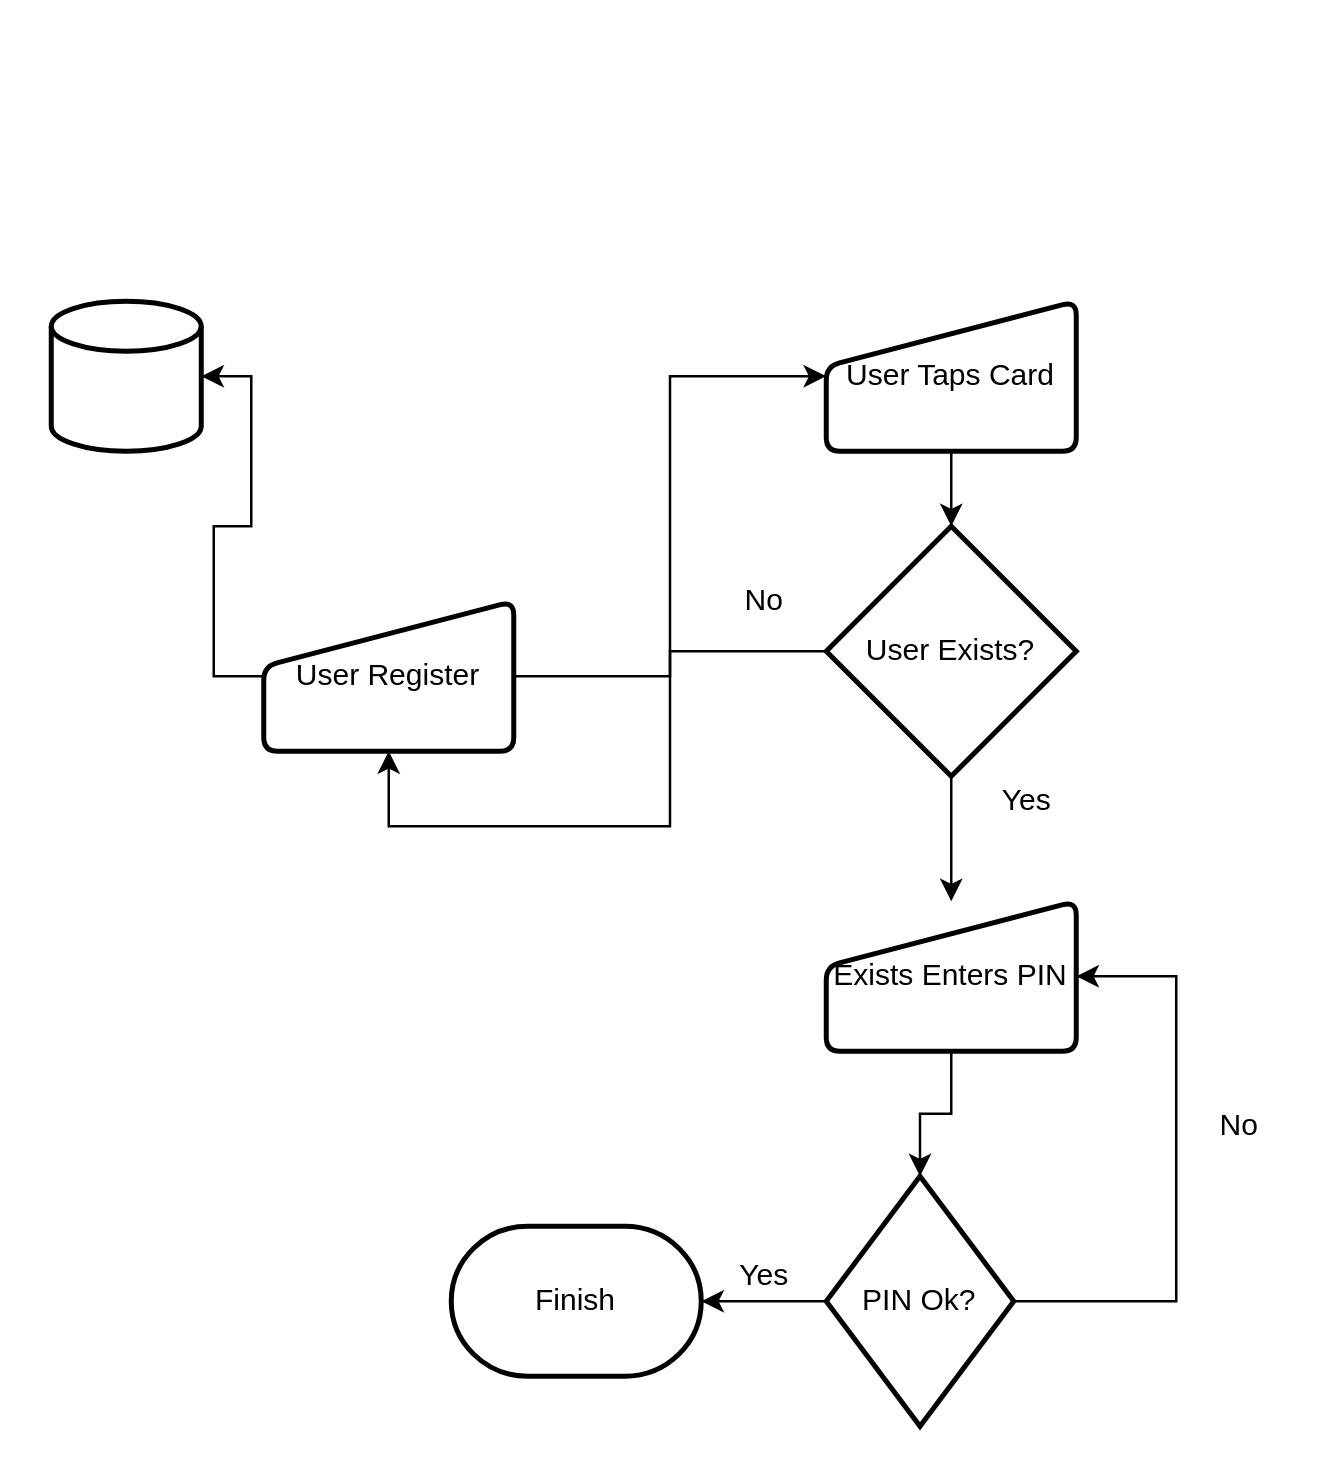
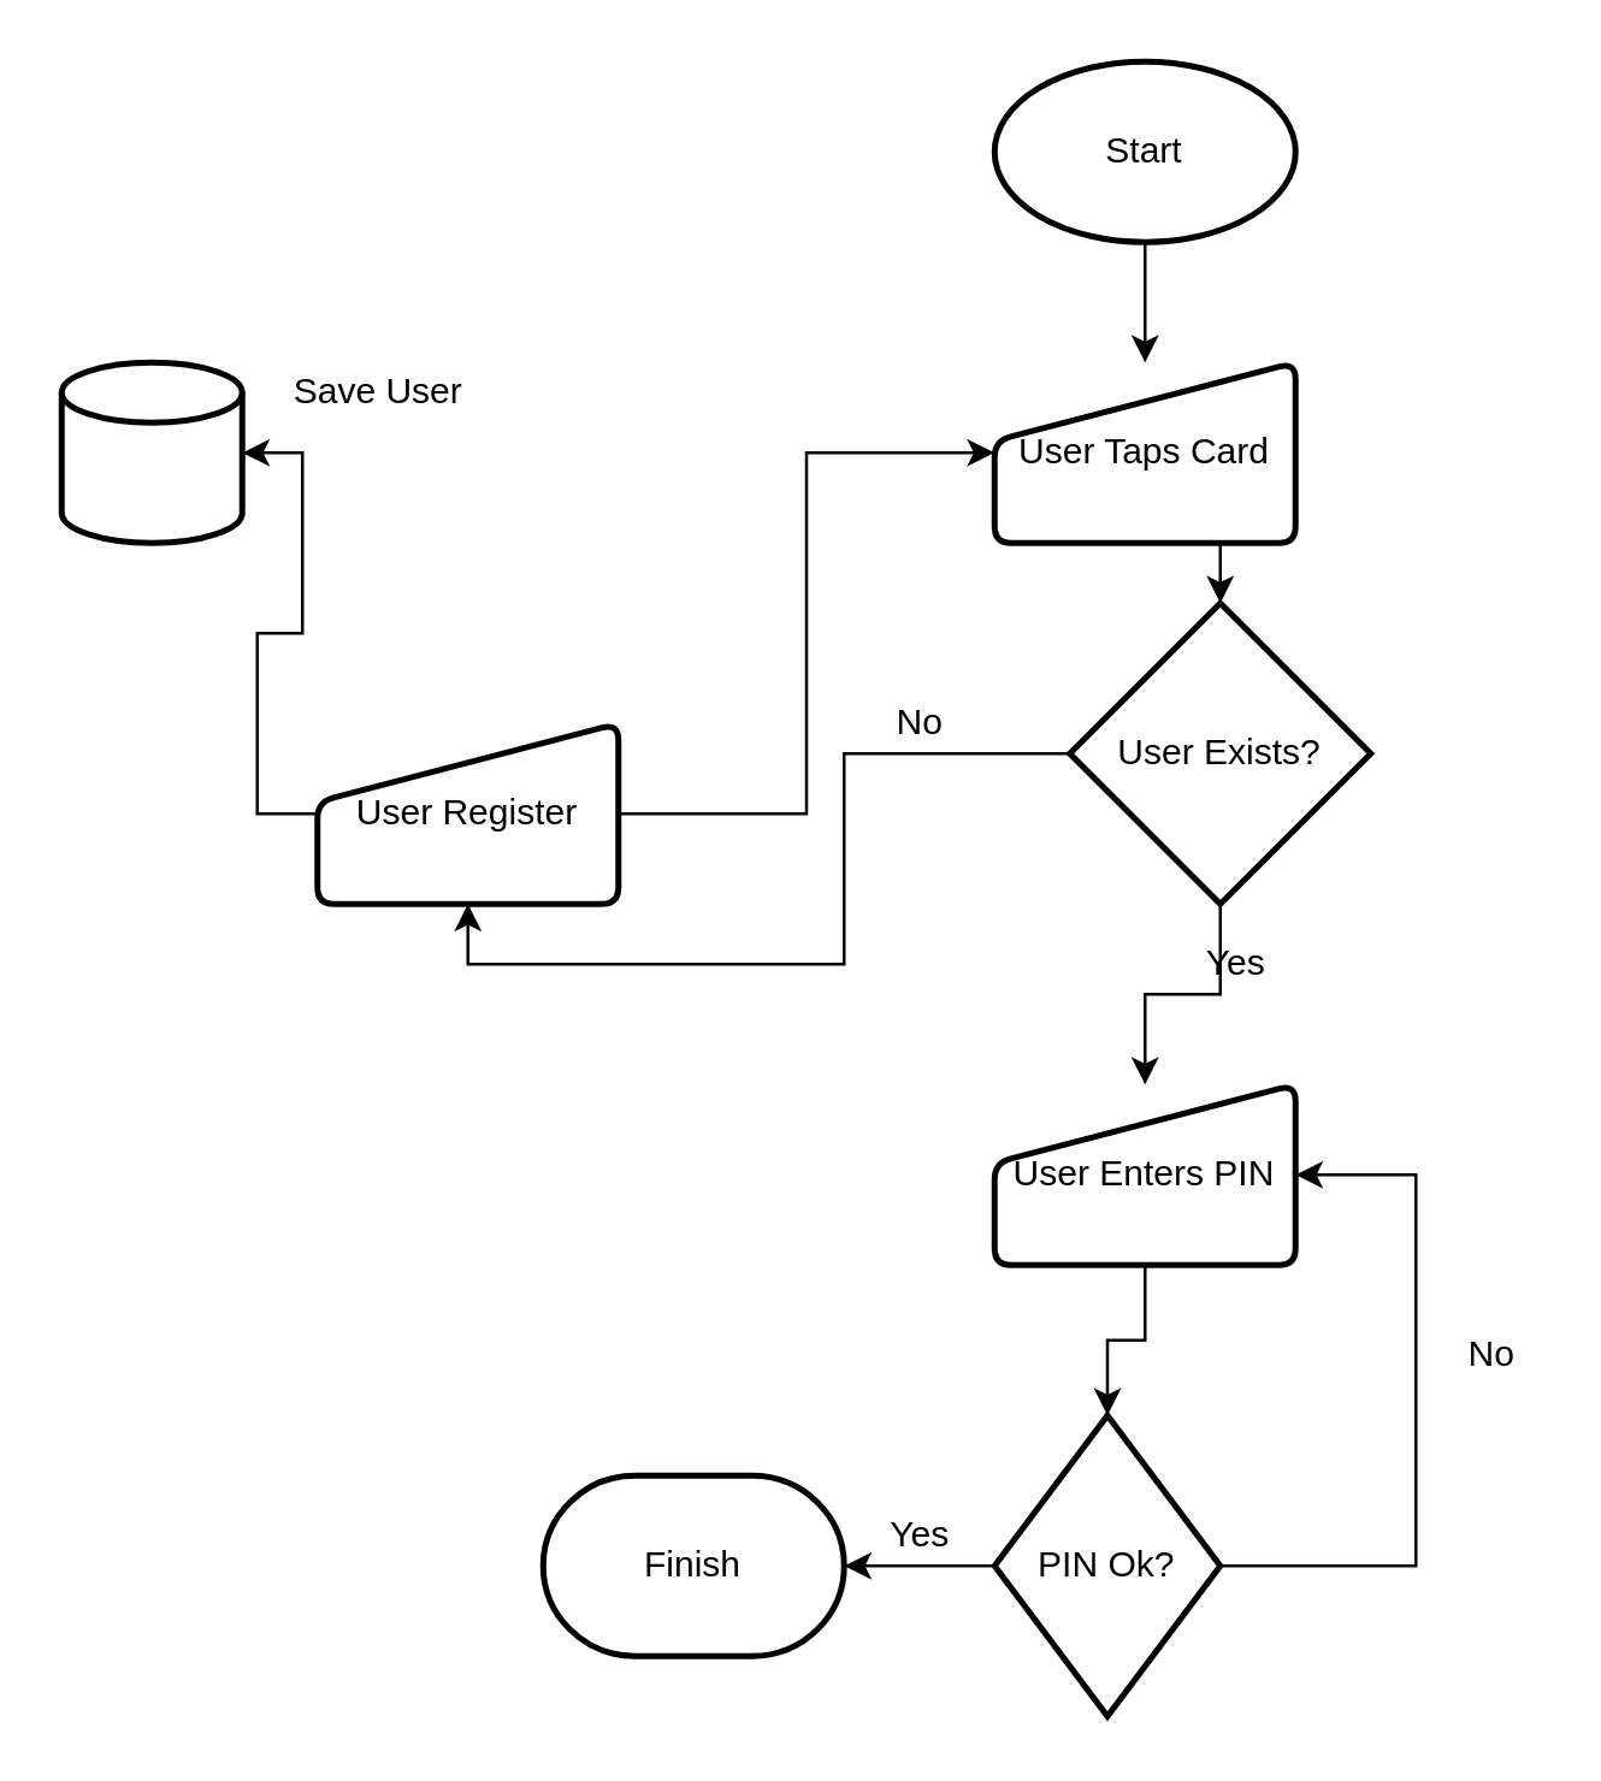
+ <mxCell id="3" value="Start" style="strokeWidth=2;html=1;shape=mxgraph.flowchart.start_1;whiteSpace=wrap;" vertex="1" parent="1"><mxGeometry x="330" y="20" width="100" height="60" as="geometry" /></mxCell>
+ <mxCell id="2" style="edgeStyle=orthogonalEdgeStyle;rounded=0;orthogonalLoop=1;jettySize=auto;html=1;exitX=0.5;exitY=1;exitDx=0;exitDy=0;exitPerimeter=0;entryX=0.5;entryY=0;entryDx=0;entryDy=0;" edge="1" parent="1" source="3" target="8"><mxGeometry relative="1" as="geometry" /></mxCell>
+ <mxCell id="14" value="Save User" style="text;html=1;align=center;verticalAlign=middle;resizable=0;points=[];autosize=1;strokeColor=none;fillColor=none;" vertex="1" parent="1"><mxGeometry x="90" y="120" width="70" height="20" as="geometry" /></mxCell>
- <mxCell id="6" value="User Exists?" style="strokeWidth=2;html=1;shape=mxgraph.flowchart.decision;whiteSpace=wrap;" vertex="1" parent="1"><mxGeometry x="330" y="210" width="100" height="100" as="geometry" /></mxCell>
+ <mxCell id="6" value="User Exists?" style="strokeWidth=2;html=1;shape=mxgraph.flowchart.decision;whiteSpace=wrap;" vertex="1" parent="1"><mxGeometry x="355" y="200" width="100" height="100" as="geometry" /></mxCell>
- <mxCell id="16" value="Exists Enters PIN" style="html=1;strokeWidth=2;shape=manualInput;whiteSpace=wrap;rounded=1;size=26;arcSize=11;" vertex="1" parent="1"><mxGeometry x="330" y="360" width="100" height="60" as="geometry" /></mxCell>
+ <mxCell id="16" value="User Enters PIN" style="html=1;strokeWidth=2;shape=manualInput;whiteSpace=wrap;rounded=1;size=26;arcSize=11;" vertex="1" parent="1"><mxGeometry x="330" y="360" width="100" height="60" as="geometry" /></mxCell>
